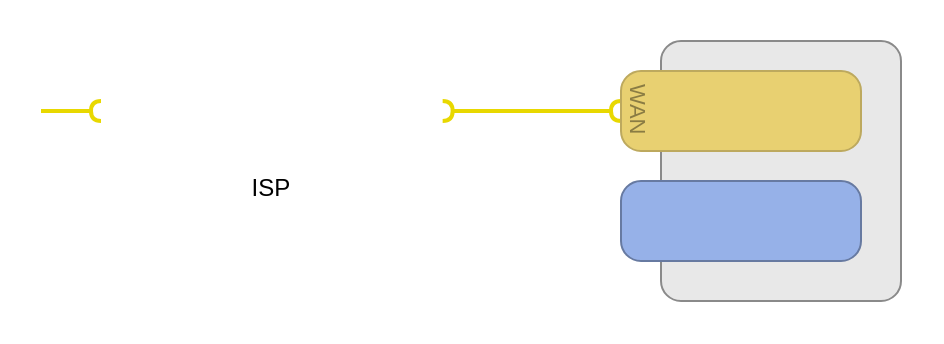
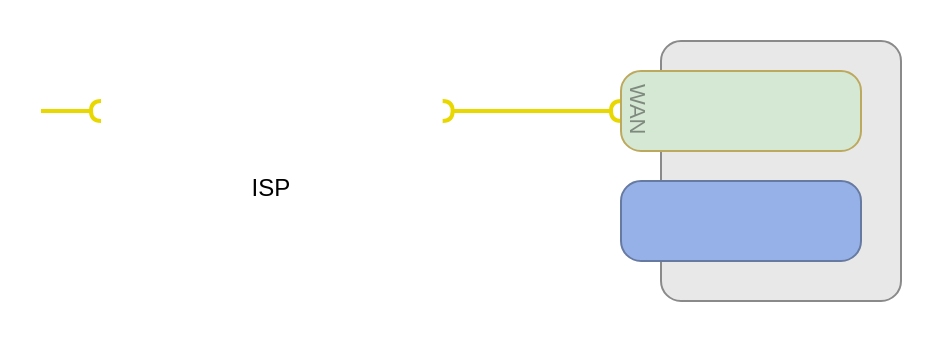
- <mxCell id="7" value="&lt;div align=&quot;left&quot;&gt;WAN&lt;/div&gt;" style="rounded=1;whiteSpace=wrap;html=1;fontFamily=Helvetica;fontSize=11;fontColor=default;labelBackgroundColor=none;absoluteArcSize=1;strokeColor=#BDA95E;fillColor=#E8D071;align=left;textDirection=vertical-lr;textOpacity=40;" vertex="1" parent="1"><mxGeometry x="310" y="35" width="120" height="40" as="geometry" /></mxCell>
+ <mxCell id="7" value="&lt;div align=&quot;left&quot;&gt;WAN&lt;/div&gt;" style="rounded=1;whiteSpace=wrap;html=1;fontFamily=Helvetica;fontSize=11;fontColor=default;labelBackgroundColor=none;absoluteArcSize=1;strokeColor=#BDA95E;fillColor=#d5e8d4;align=left;textDirection=vertical-lr;textOpacity=40;" vertex="1" parent="1"><mxGeometry x="310" y="35" width="120" height="40" as="geometry" /></mxCell>
